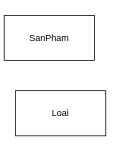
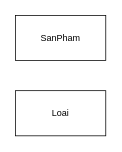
- <mxCell id="2" value="SanPham" style="rounded=0;whiteSpace=wrap;html=1;" vertex="1" parent="1"><mxGeometry x="5" y="20" width="120" height="60" as="geometry" /></mxCell>
+ <mxCell id="2" value="SanPham" style="rounded=0;whiteSpace=wrap;html=1;" vertex="1" parent="1"><mxGeometry x="20" y="20" width="120" height="60" as="geometry" /></mxCell>
